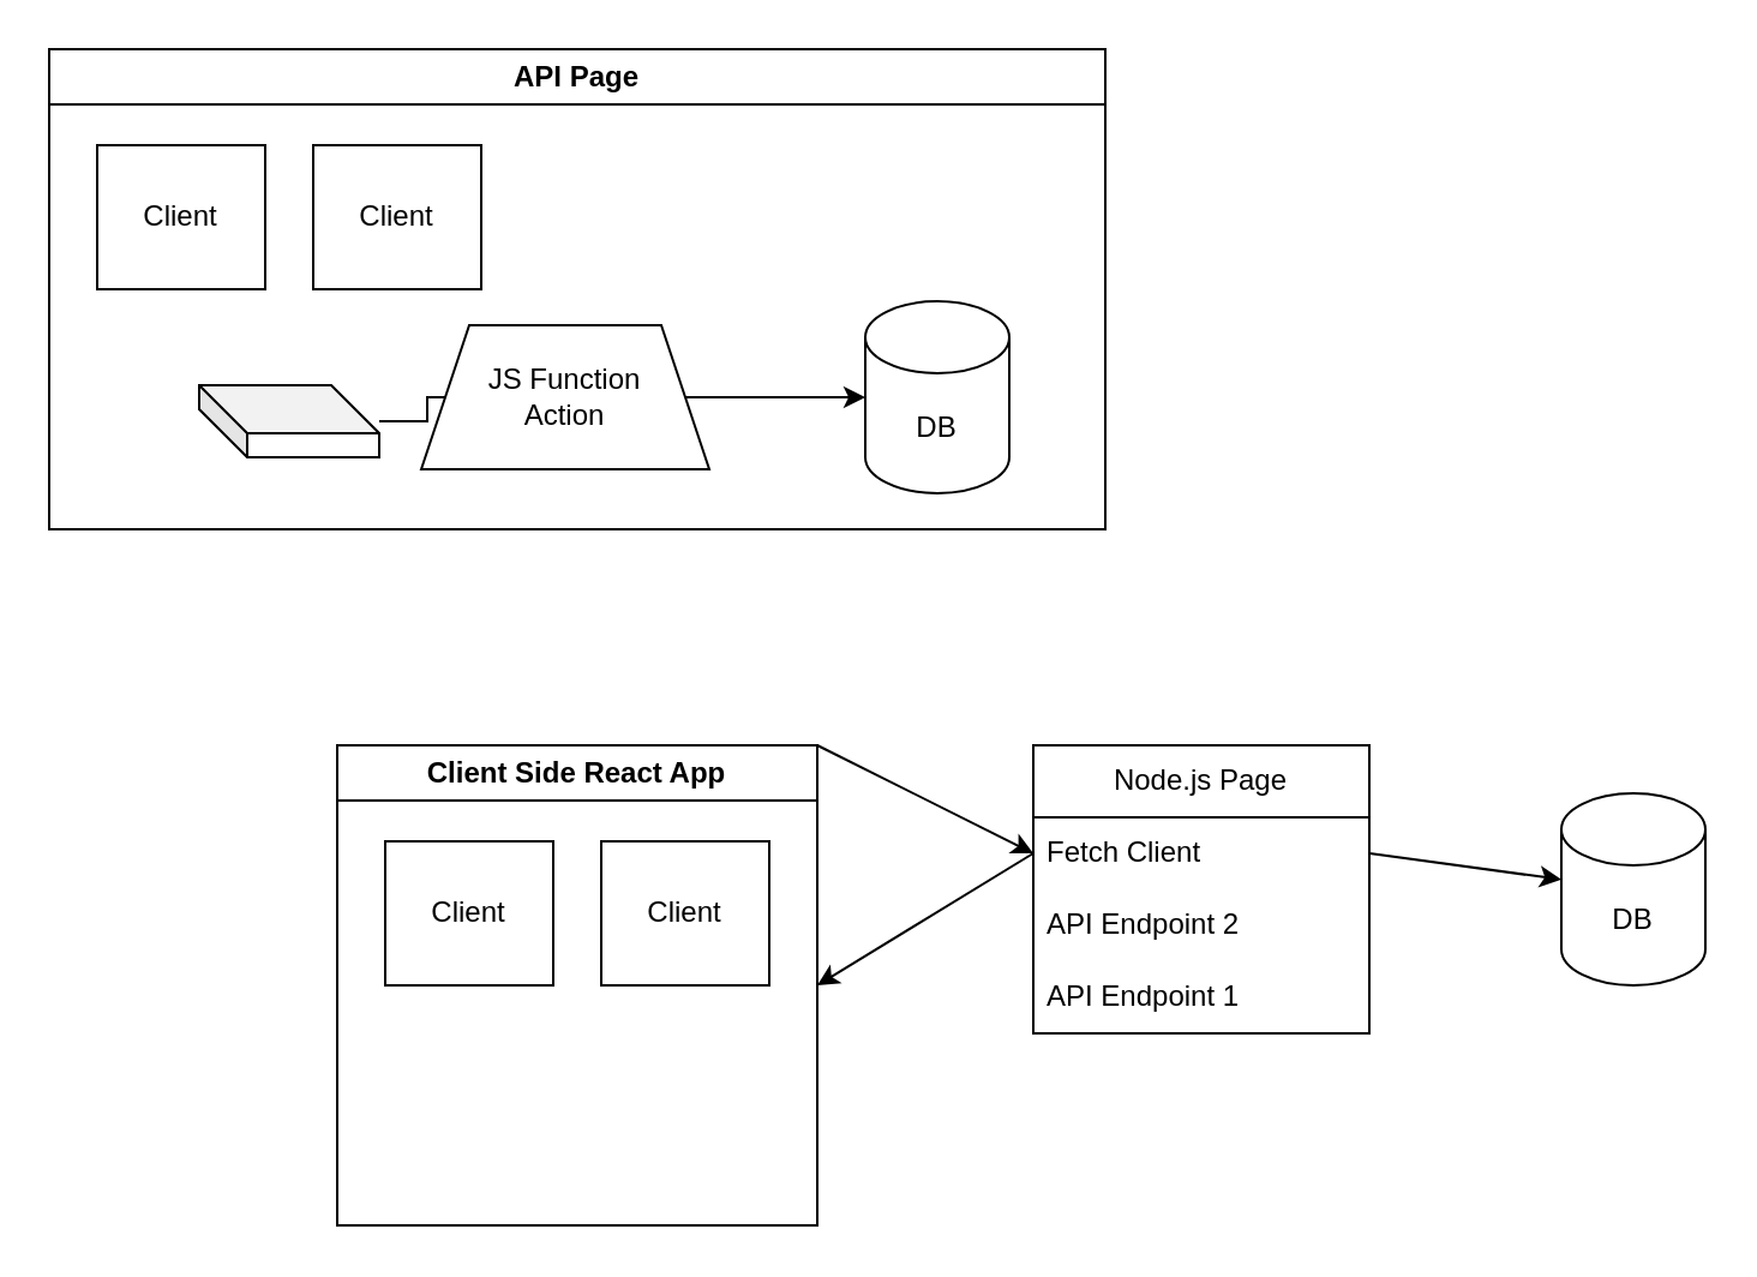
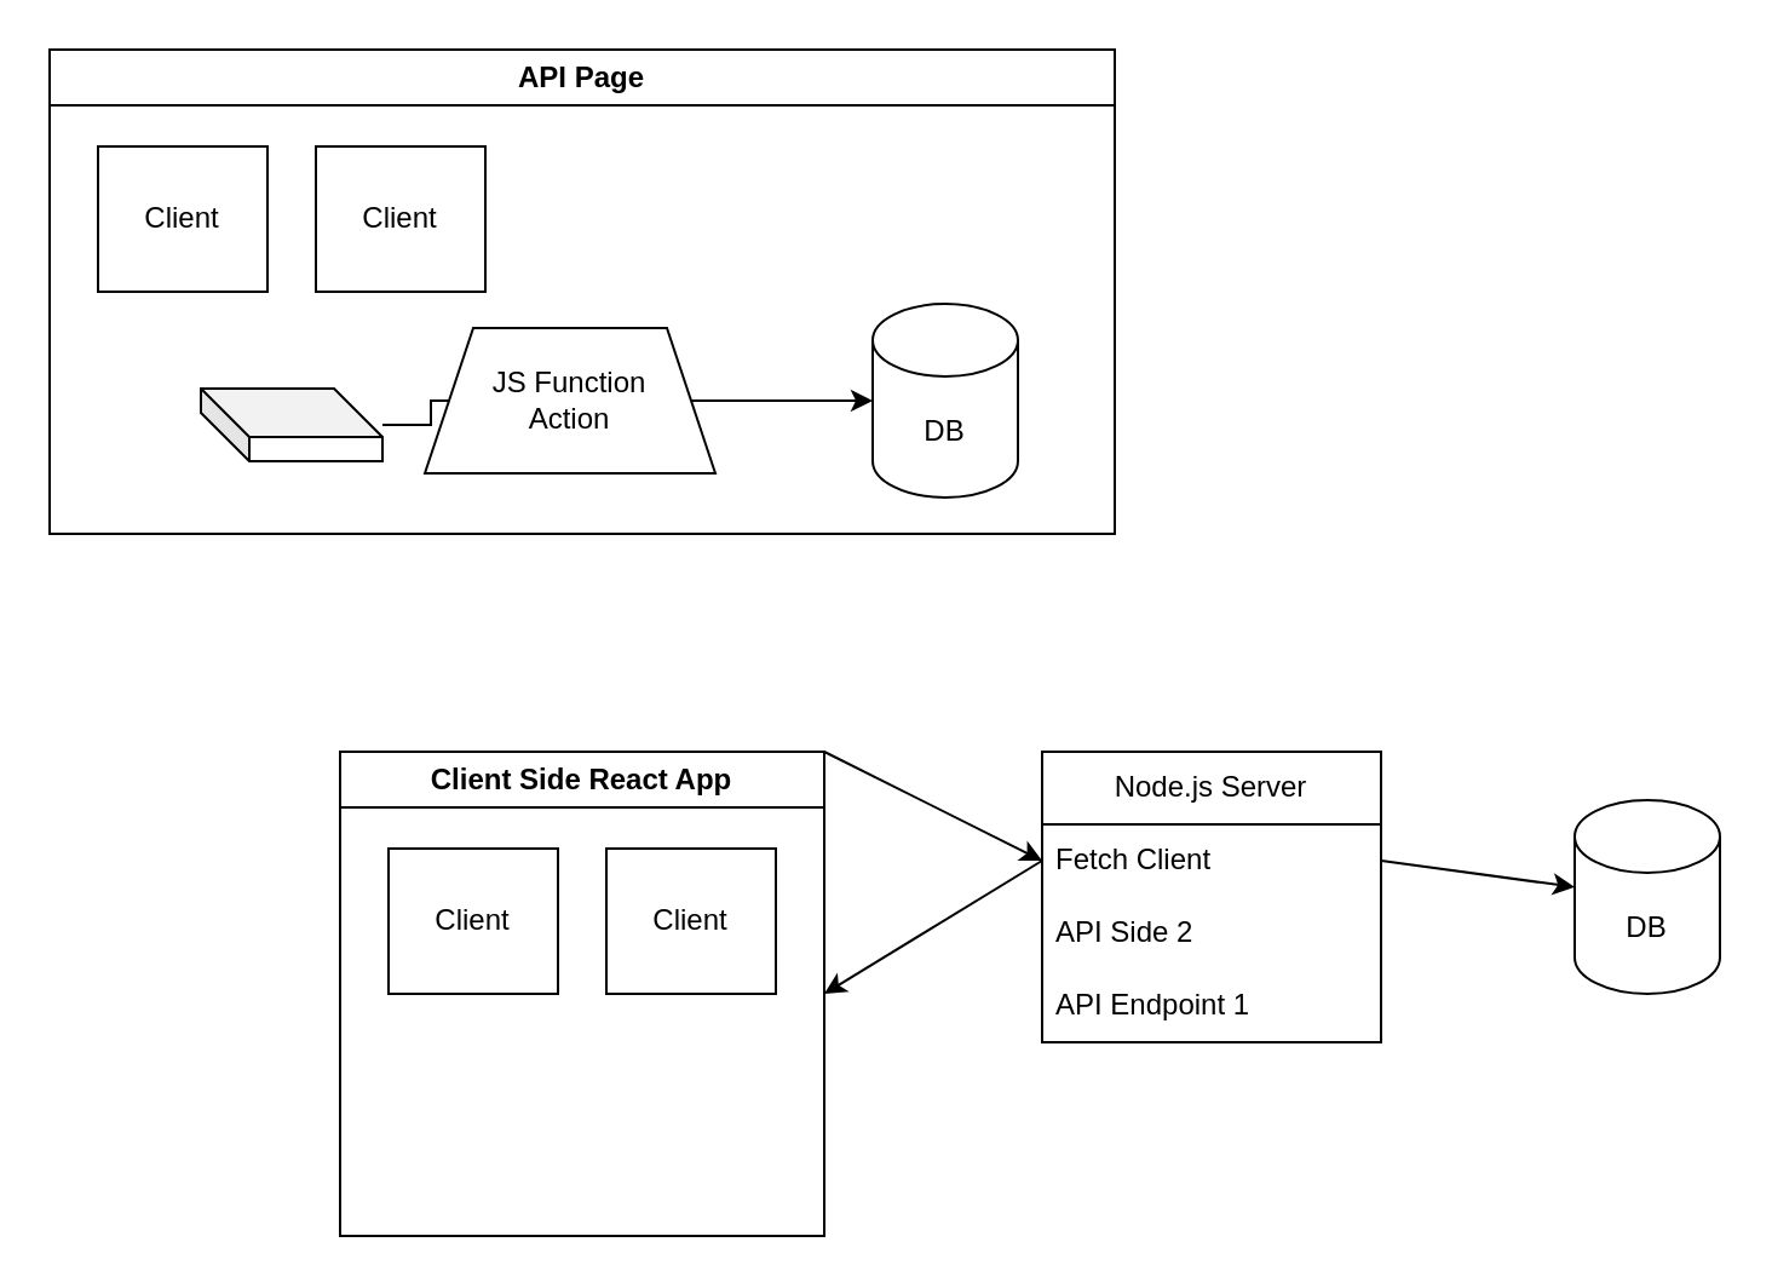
- <mxCell id="10" value="Node.js Page" style="swimlane;fontStyle=0;childLayout=stackLayout;horizontal=1;startSize=30;horizontalStack=0;resizeParent=1;resizeParentMax=0;resizeLast=0;collapsible=1;marginBottom=0;whiteSpace=wrap;html=1;" vertex="1" parent="1"><mxGeometry x="430" y="310" width="140" height="120" as="geometry" /></mxCell>
+ <mxCell id="10" value="Node.js Server" style="swimlane;fontStyle=0;childLayout=stackLayout;horizontal=1;startSize=30;horizontalStack=0;resizeParent=1;resizeParentMax=0;resizeLast=0;collapsible=1;marginBottom=0;whiteSpace=wrap;html=1;" vertex="1" parent="1"><mxGeometry x="430" y="310" width="140" height="120" as="geometry" /></mxCell>
- <mxCell id="12" value="API Endpoint 2" style="text;strokeColor=none;fillColor=none;align=left;verticalAlign=middle;spacingLeft=4;spacingRight=4;overflow=hidden;points=[[0,0.5],[1,0.5]];portConstraint=eastwest;rotatable=0;whiteSpace=wrap;html=1;" vertex="1" parent="10"><mxGeometry y="60" width="140" height="30" as="geometry" /></mxCell>
+ <mxCell id="12" value="API Side 2" style="text;strokeColor=none;fillColor=none;align=left;verticalAlign=middle;spacingLeft=4;spacingRight=4;overflow=hidden;points=[[0,0.5],[1,0.5]];portConstraint=eastwest;rotatable=0;whiteSpace=wrap;html=1;" vertex="1" parent="10"><mxGeometry y="60" width="140" height="30" as="geometry" /></mxCell>
